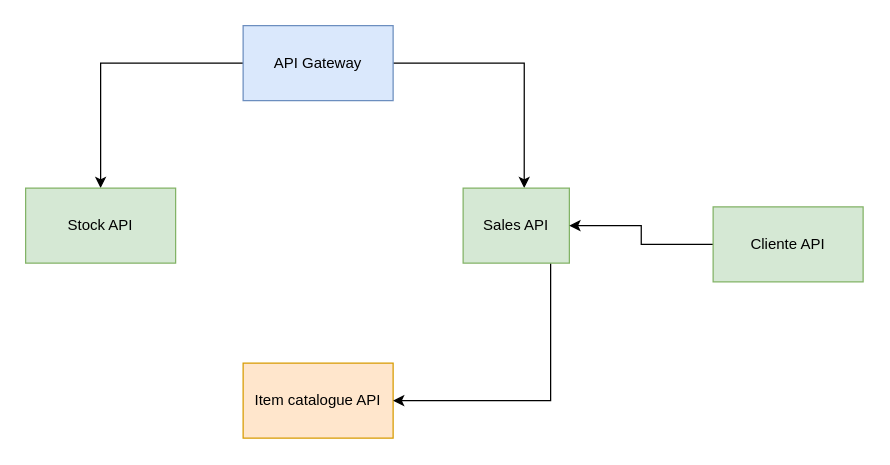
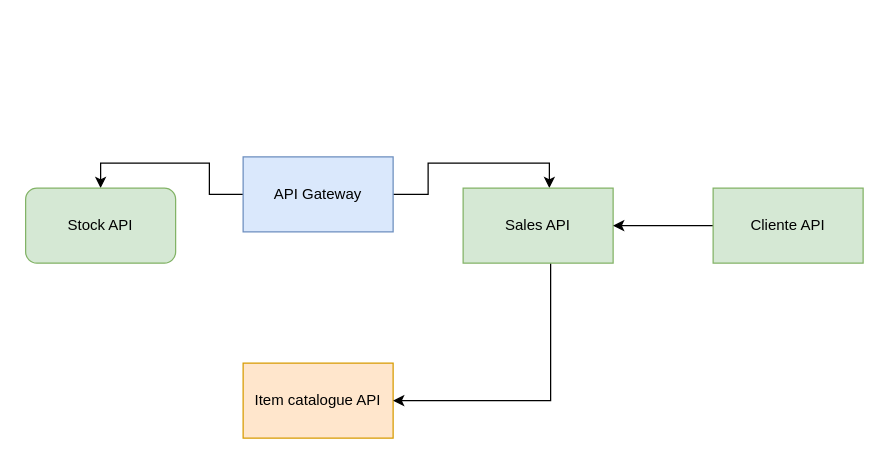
- <mxCell id="4" value="API Gateway" style="rounded=0;whiteSpace=wrap;html=1;fillColor=#dae8fc;strokeColor=#6c8ebf;" vertex="1" parent="1"><mxGeometry x="194" y="20" width="120" height="60" as="geometry" /></mxCell>
+ <mxCell id="4" value="API Gateway" style="rounded=0;whiteSpace=wrap;html=1;fillColor=#dae8fc;strokeColor=#6c8ebf;" vertex="1" parent="1"><mxGeometry x="194" y="125" width="120" height="60" as="geometry" /></mxCell>
- <mxCell id="6" value="Stock API" style="rounded=0;whiteSpace=wrap;html=1;fillColor=#d5e8d4;strokeColor=#82b366;" vertex="1" parent="1"><mxGeometry x="20" y="150" width="120" height="60" as="geometry" /></mxCell>
+ <mxCell id="6" value="Stock API" style="whiteSpace=wrap;html=1;fillColor=#d5e8d4;strokeColor=#82b366;rounded=1;" vertex="1" parent="1"><mxGeometry x="20" y="150" width="120" height="60" as="geometry" /></mxCell>
- <mxCell id="8" value="Sales API" style="rounded=0;whiteSpace=wrap;html=1;fillColor=#d5e8d4;strokeColor=#82b366;" vertex="1" parent="1"><mxGeometry x="370" y="150" width="85" height="60" as="geometry" /></mxCell>
+ <mxCell id="8" value="Sales API" style="rounded=0;whiteSpace=wrap;html=1;fillColor=#d5e8d4;strokeColor=#82b366;" vertex="1" parent="1"><mxGeometry x="370" y="150" width="120" height="60" as="geometry" /></mxCell>
- <mxCell id="10" value="Cliente API" style="rounded=0;whiteSpace=wrap;html=1;fillColor=#d5e8d4;strokeColor=#82b366;" vertex="1" parent="1"><mxGeometry x="570" y="165" width="120" height="60" as="geometry" /></mxCell>
+ <mxCell id="10" value="Cliente API" style="rounded=0;whiteSpace=wrap;html=1;fillColor=#d5e8d4;strokeColor=#82b366;" vertex="1" parent="1"><mxGeometry x="570" y="150" width="120" height="60" as="geometry" /></mxCell>
